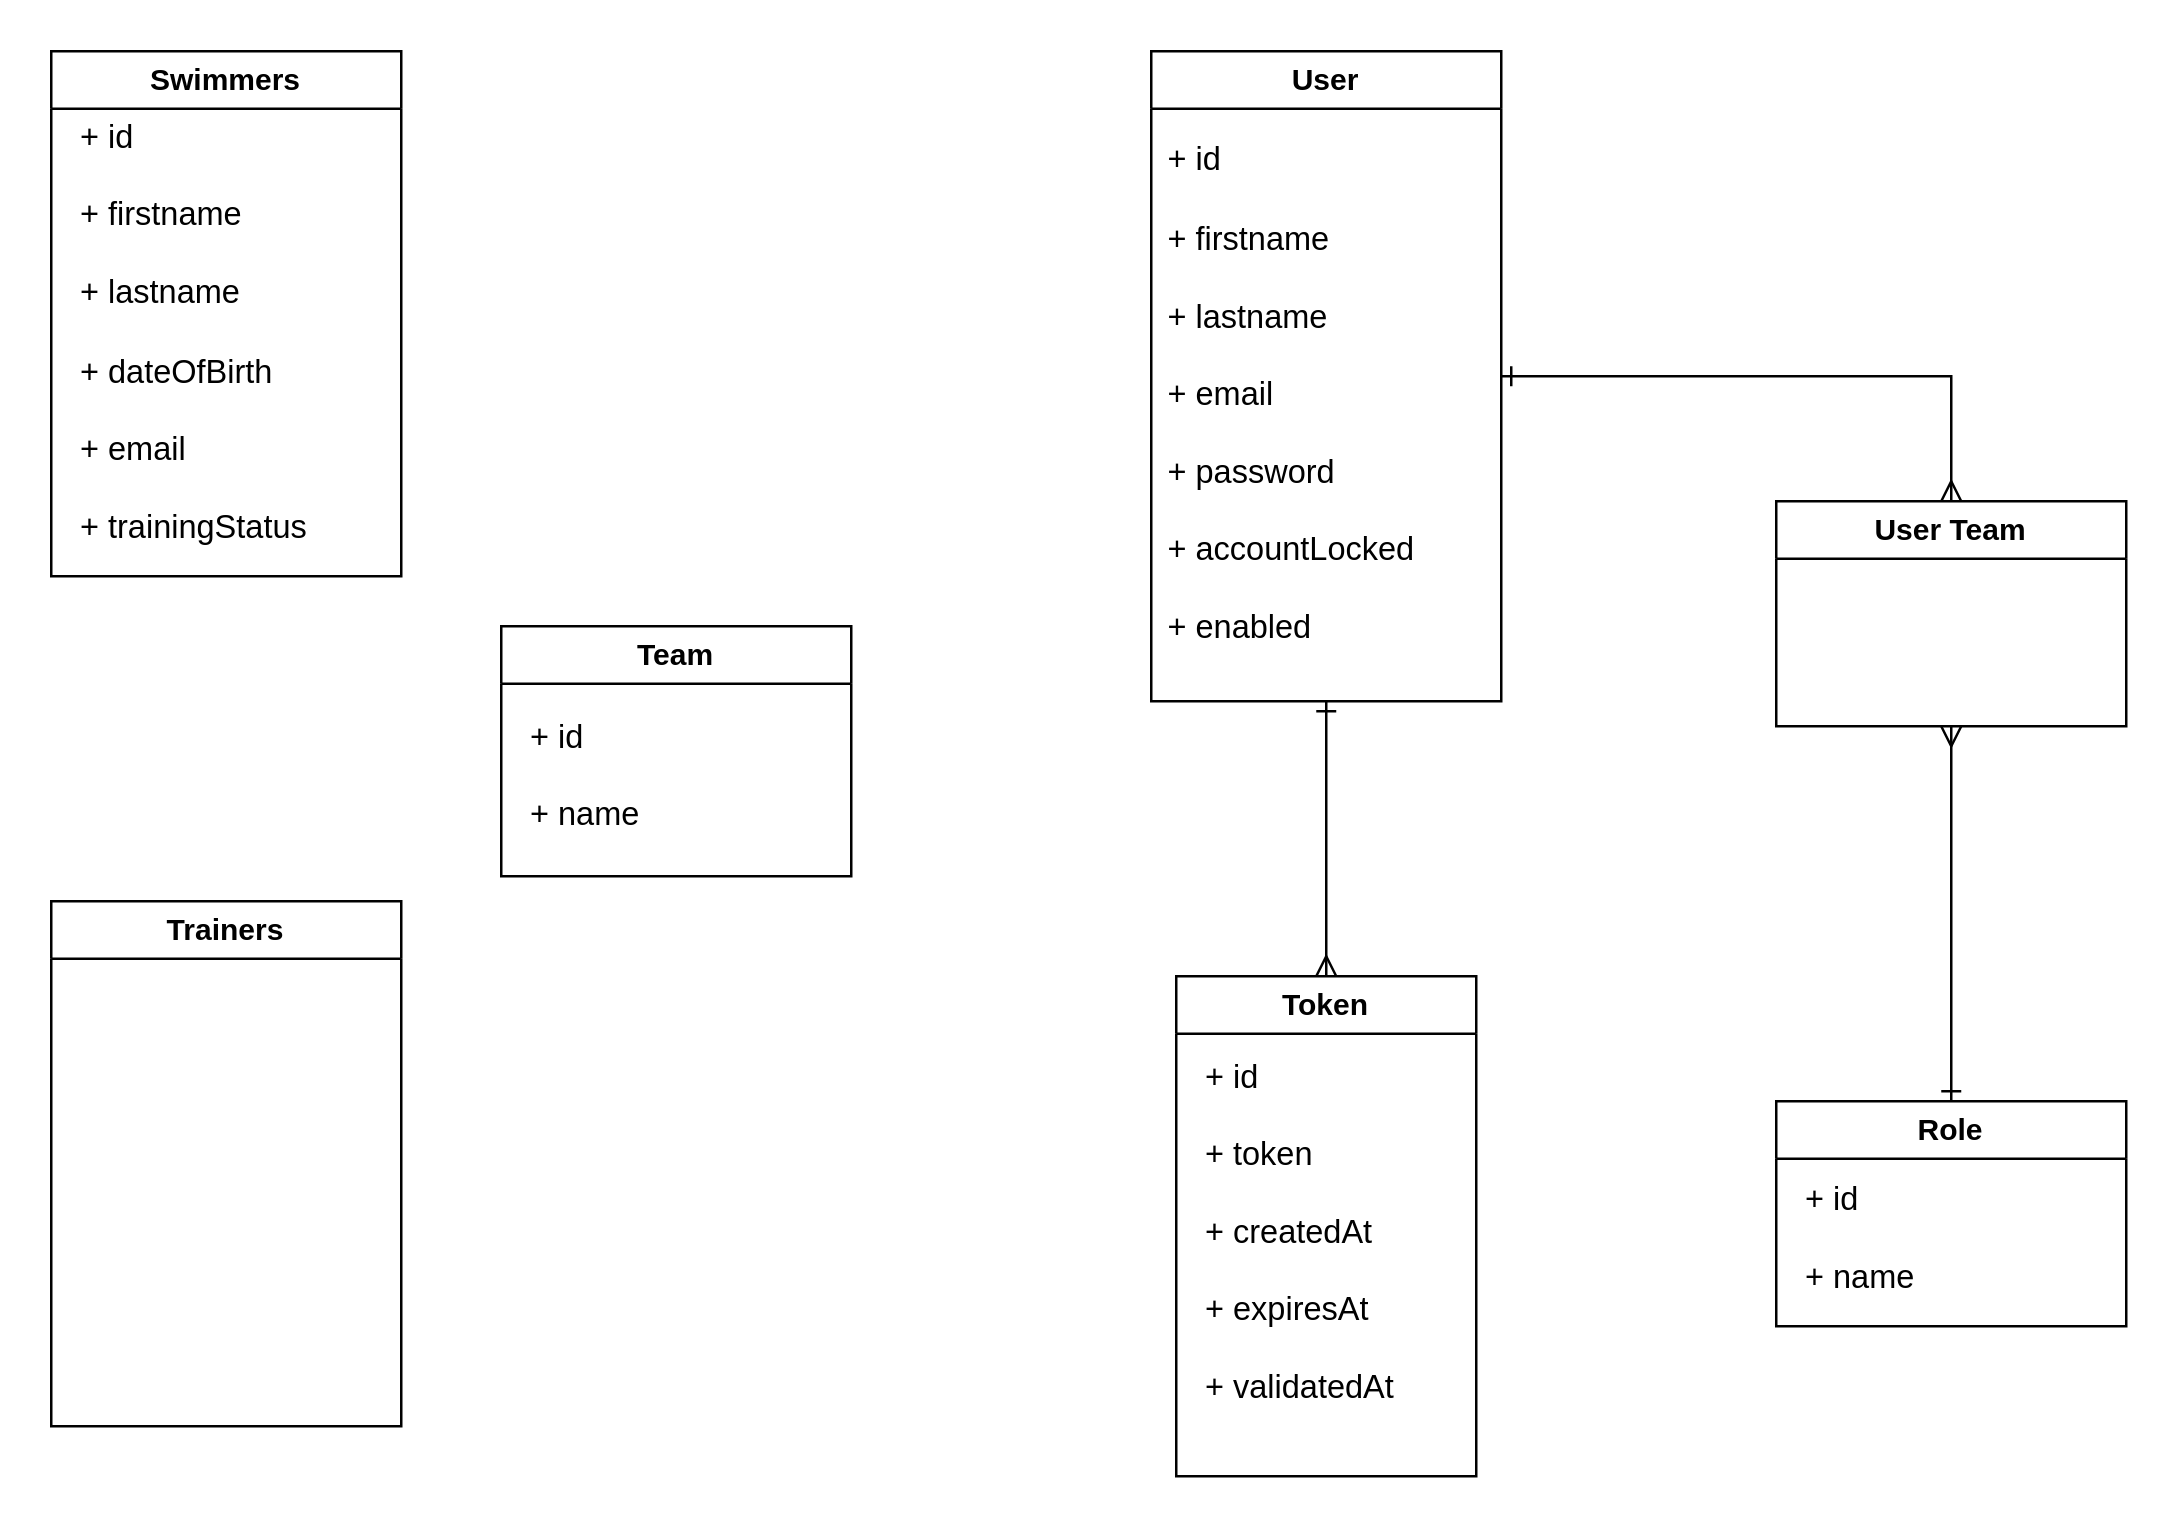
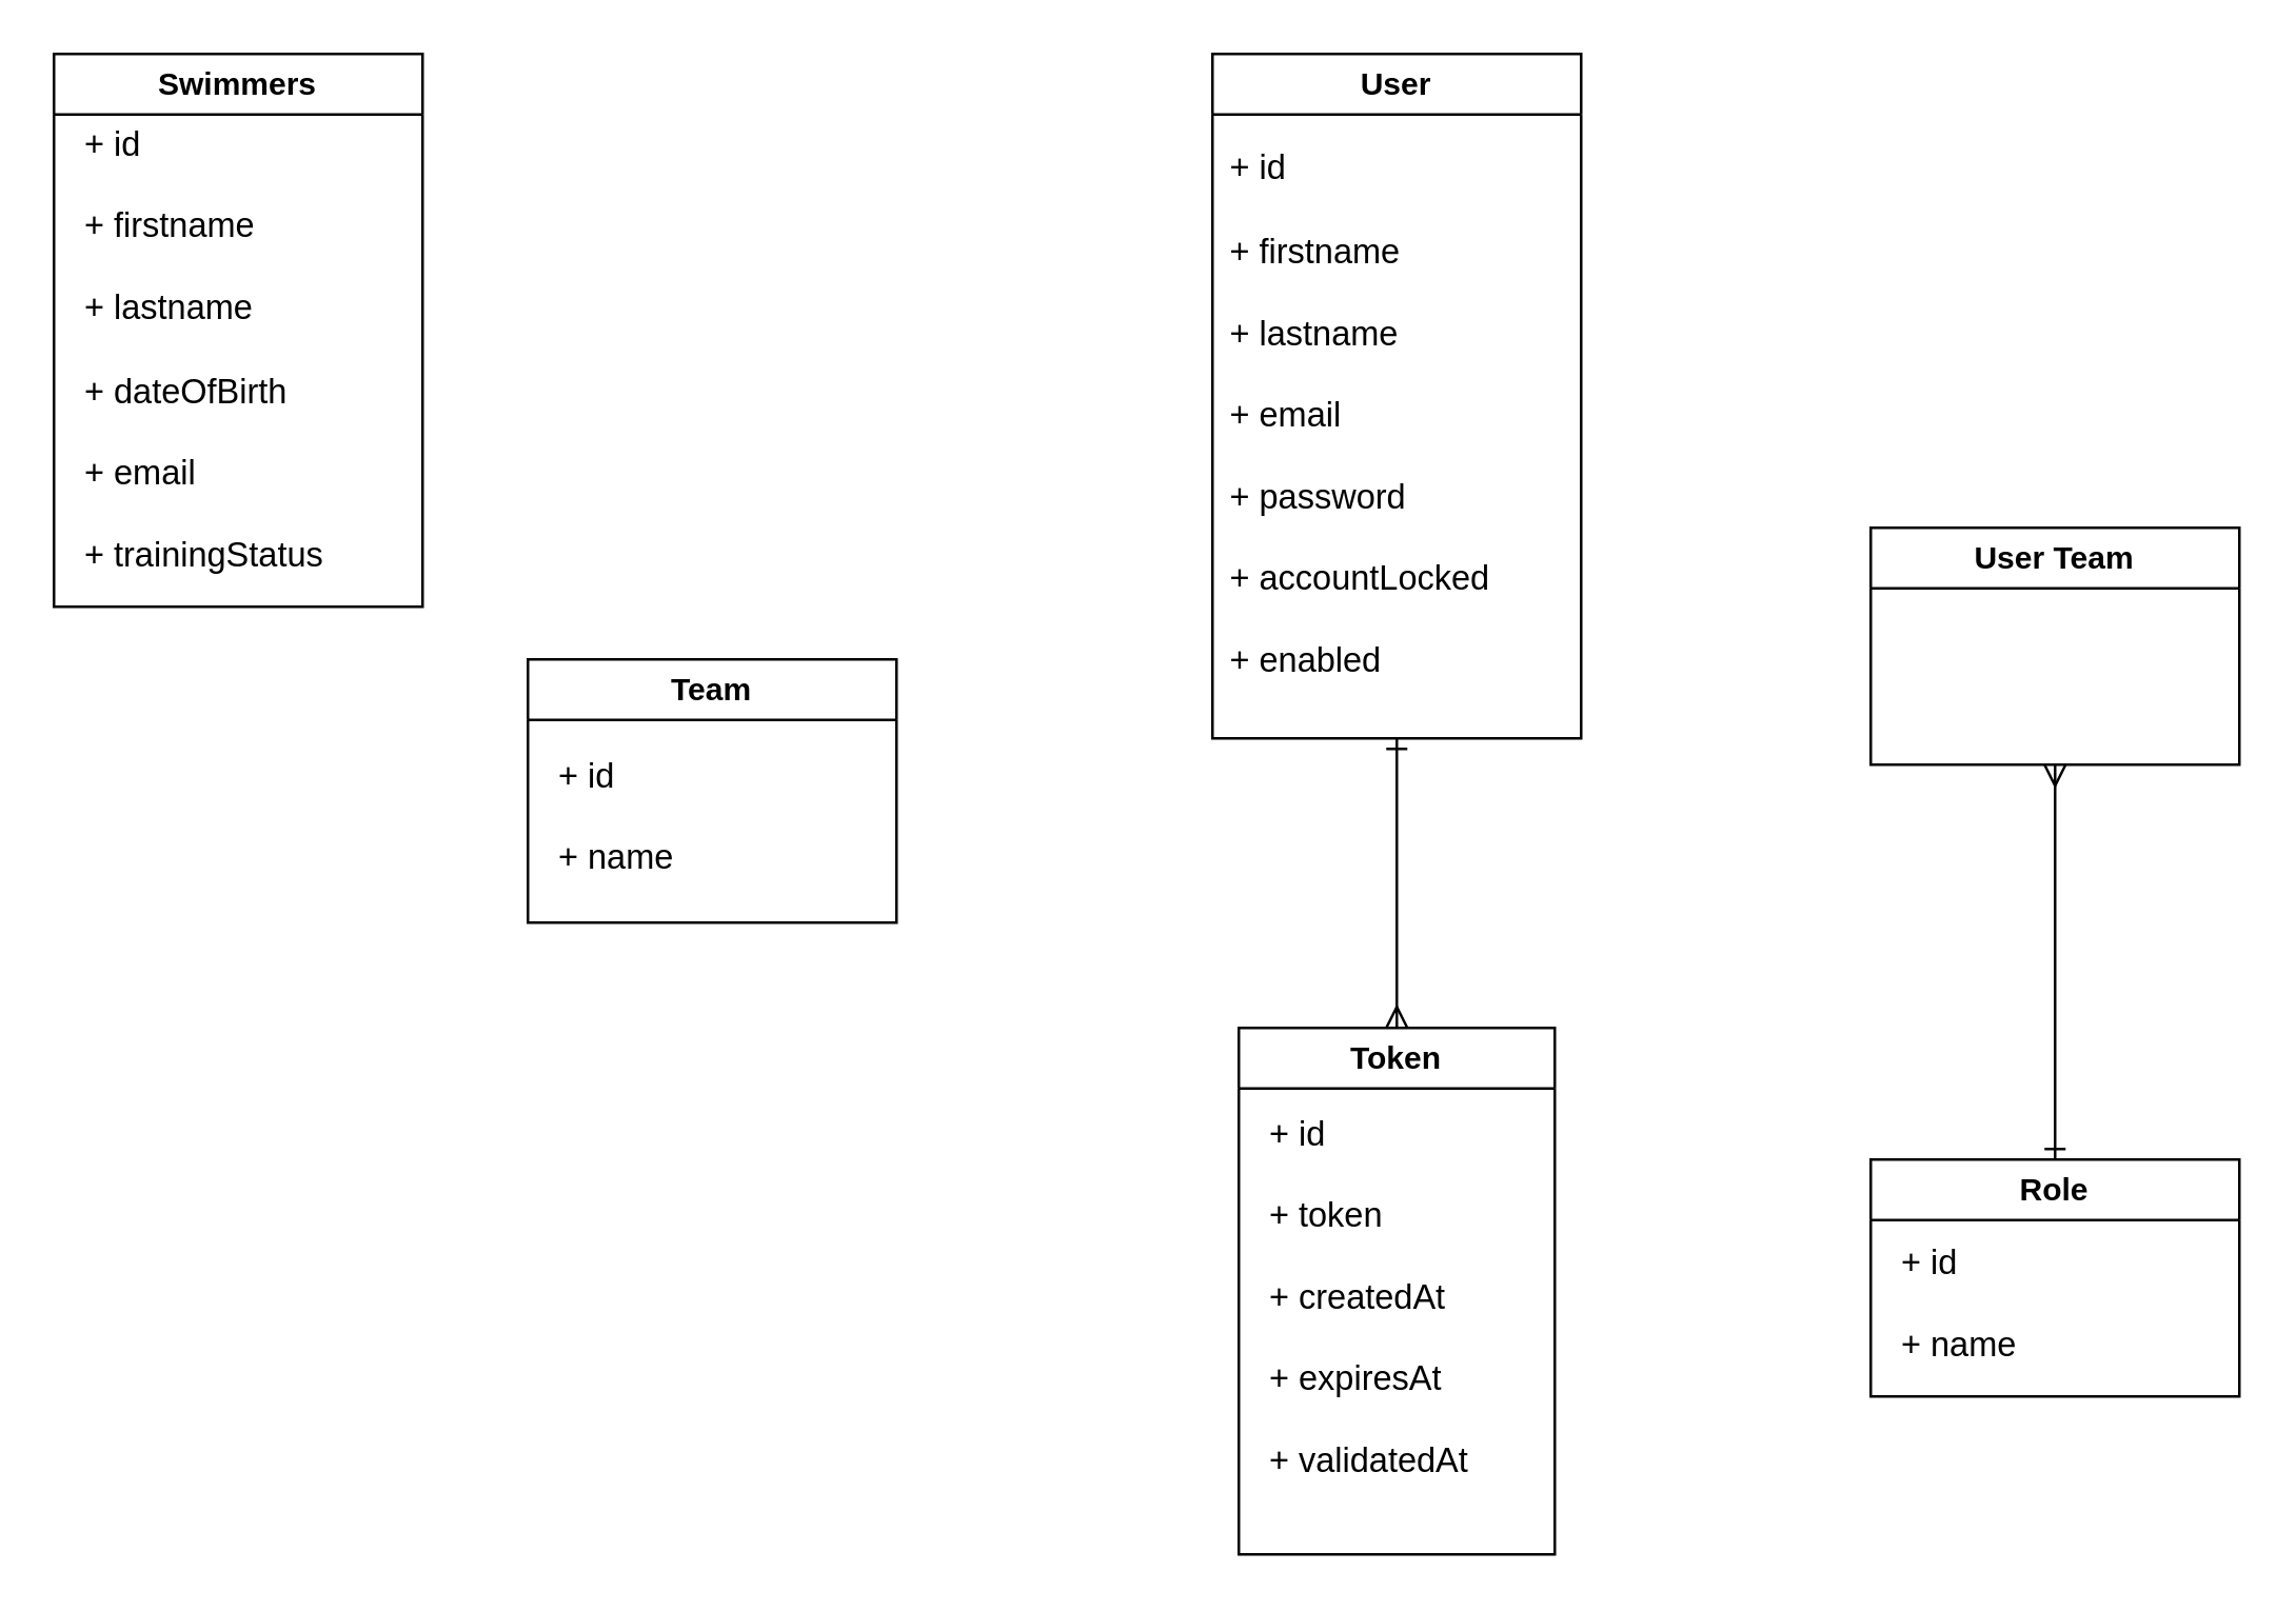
- <mxCell id="15" style="edgeStyle=orthogonalEdgeStyle;rounded=0;orthogonalLoop=1;jettySize=auto;html=1;entryX=0.5;entryY=0;entryDx=0;entryDy=0;endArrow=ERmany;endFill=0;exitX=1;exitY=0.5;exitDx=0;exitDy=0;startArrow=ERone;startFill=0;" edge="1" parent="1" source="2" target="14"><mxGeometry relative="1" as="geometry" /></mxCell>
- <mxCell id="11" value="Trainers" style="swimlane;whiteSpace=wrap;html=1;" vertex="1" parent="1"><mxGeometry x="20" y="360" width="140" height="210" as="geometry" /></mxCell>
